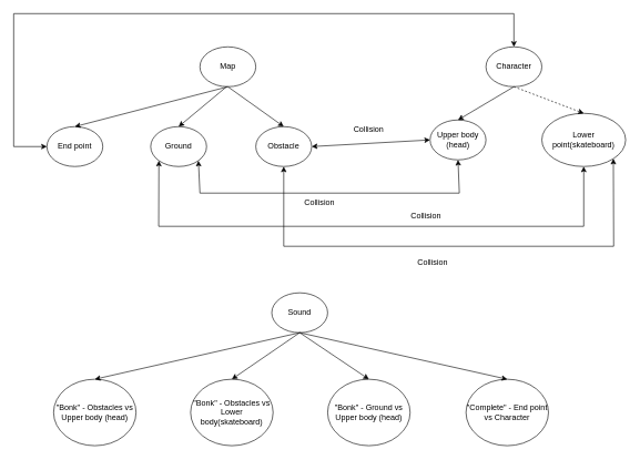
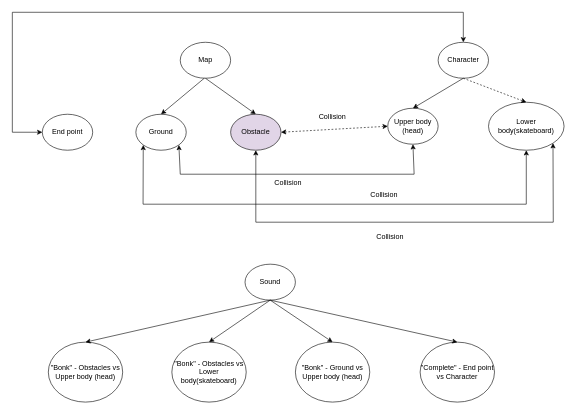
- <mxCell id="5" value="" style="endArrow=classic;html=1;rounded=0;exitX=0.5;exitY=1;exitDx=0;exitDy=0;entryX=0.5;entryY=0;entryDx=0;entryDy=0;" edge="1" parent="1" source="2" target="3"><mxGeometry width="50" height="50" relative="1" as="geometry"><mxPoint x="420" y="330" as="sourcePoint" /><mxPoint x="470" y="280" as="targetPoint" /></mxGeometry></mxCell>
- <mxCell id="9" value="Lower point(skateboard)" style="ellipse;whiteSpace=wrap;html=1;" vertex="1" parent="1"><mxGeometry x="814" y="170" width="126" height="80" as="geometry" /></mxCell>
+ <mxCell id="9" value="Lower body(skateboard)" style="ellipse;whiteSpace=wrap;html=1;" vertex="1" parent="1"><mxGeometry x="814" y="170" width="126" height="80" as="geometry" /></mxCell>
- <mxCell id="16" value="" style="endArrow=classic;startArrow=classic;html=1;rounded=0;exitX=1;exitY=0.5;exitDx=0;exitDy=0;entryX=0;entryY=0.5;entryDx=0;entryDy=0;" edge="1" parent="1" source="4" target="8"><mxGeometry width="50" height="50" relative="1" as="geometry"><mxPoint x="740" y="420" as="sourcePoint" /><mxPoint x="790" y="370" as="targetPoint" /></mxGeometry></mxCell>
+ <mxCell id="16" value="" style="endArrow=classic;startArrow=classic;html=1;rounded=0;exitX=1;exitY=0.5;exitDx=0;exitDy=0;entryX=0;entryY=0.5;entryDx=0;entryDy=0;dashed=1;" edge="1" parent="1" source="4" target="8"><mxGeometry width="50" height="50" relative="1" as="geometry"><mxPoint x="740" y="420" as="sourcePoint" /><mxPoint x="790" y="370" as="targetPoint" /></mxGeometry></mxCell>
- <mxCell id="4" value="Obstacle" style="ellipse;whiteSpace=wrap;html=1;" vertex="1" parent="1"><mxGeometry x="384" y="190" width="84" height="60" as="geometry" /></mxCell>
+ <mxCell id="4" value="Obstacle" style="ellipse;whiteSpace=wrap;html=1;fillColor=#e1d5e7;" vertex="1" parent="1"><mxGeometry x="384" y="190" width="84" height="60" as="geometry" /></mxCell>
